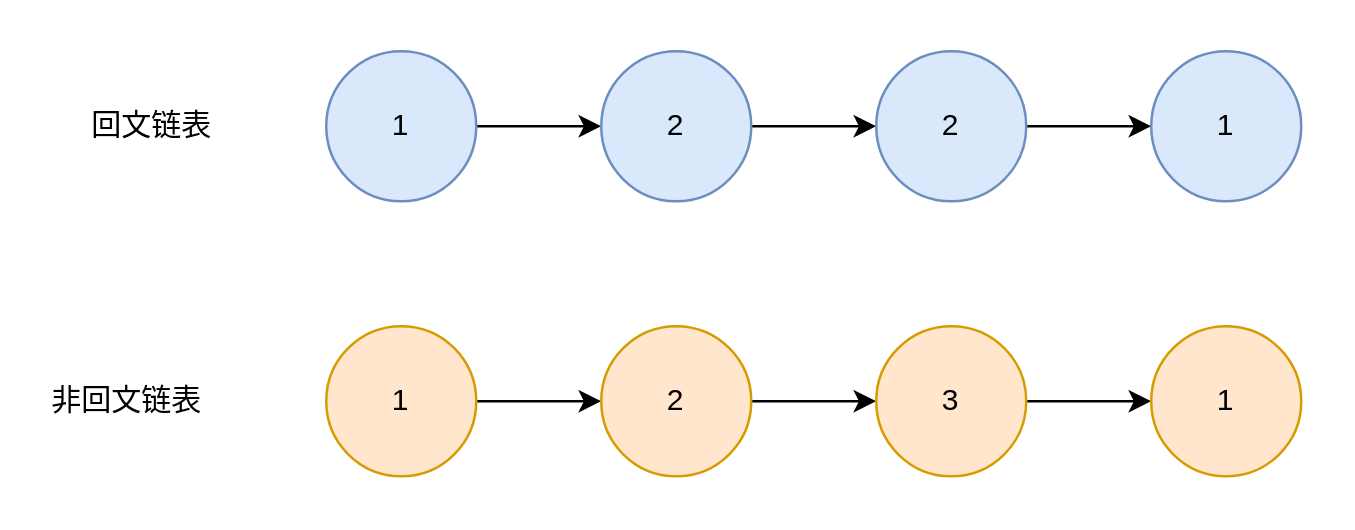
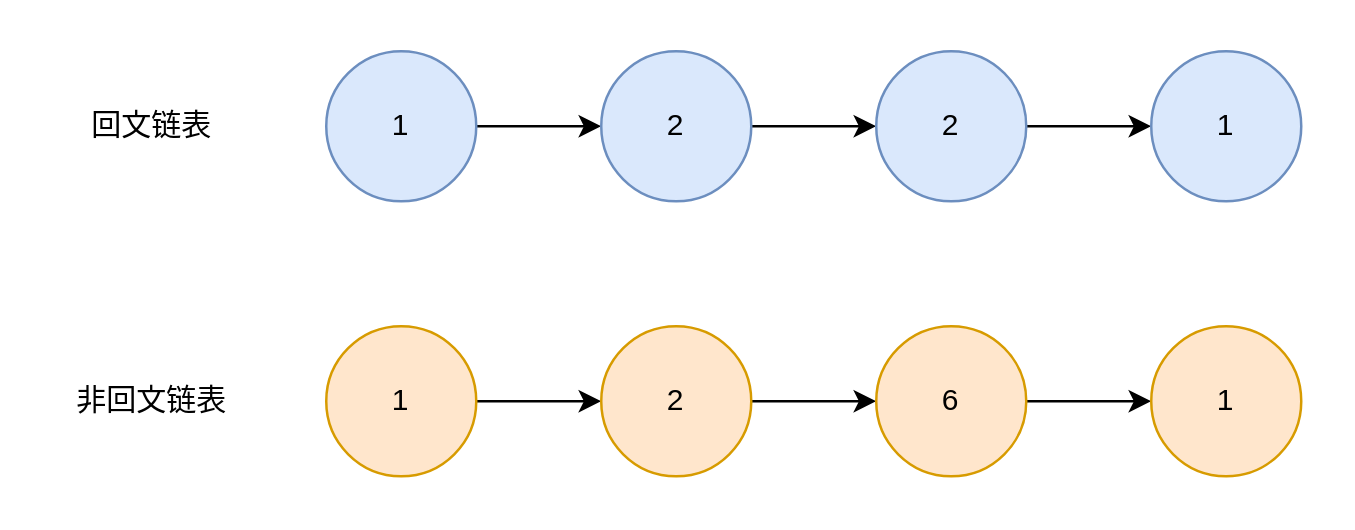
- <mxCell id="17" value="非回文链表" style="text;html=1;align=center;verticalAlign=middle;resizable=0;points=[];autosize=1;strokeColor=none;" vertex="1" parent="1"><mxGeometry x="10" y="150" width="80" height="20" as="geometry" /></mxCell>
+ <mxCell id="17" value="非回文链表" style="text;html=1;align=center;verticalAlign=middle;resizable=0;points=[];autosize=1;strokeColor=none;" vertex="1" parent="1"><mxGeometry x="20" y="150" width="80" height="20" as="geometry" /></mxCell>
- <mxCell id="14" value="3" style="ellipse;whiteSpace=wrap;html=1;aspect=fixed;fillColor=#ffe6cc;strokeColor=#d79b00;" vertex="1" parent="1"><mxGeometry x="350" y="130" width="60" height="60" as="geometry" /></mxCell>
+ <mxCell id="14" value="6" style="ellipse;whiteSpace=wrap;html=1;aspect=fixed;fillColor=#ffe6cc;strokeColor=#d79b00;" vertex="1" parent="1"><mxGeometry x="350" y="130" width="60" height="60" as="geometry" /></mxCell>
